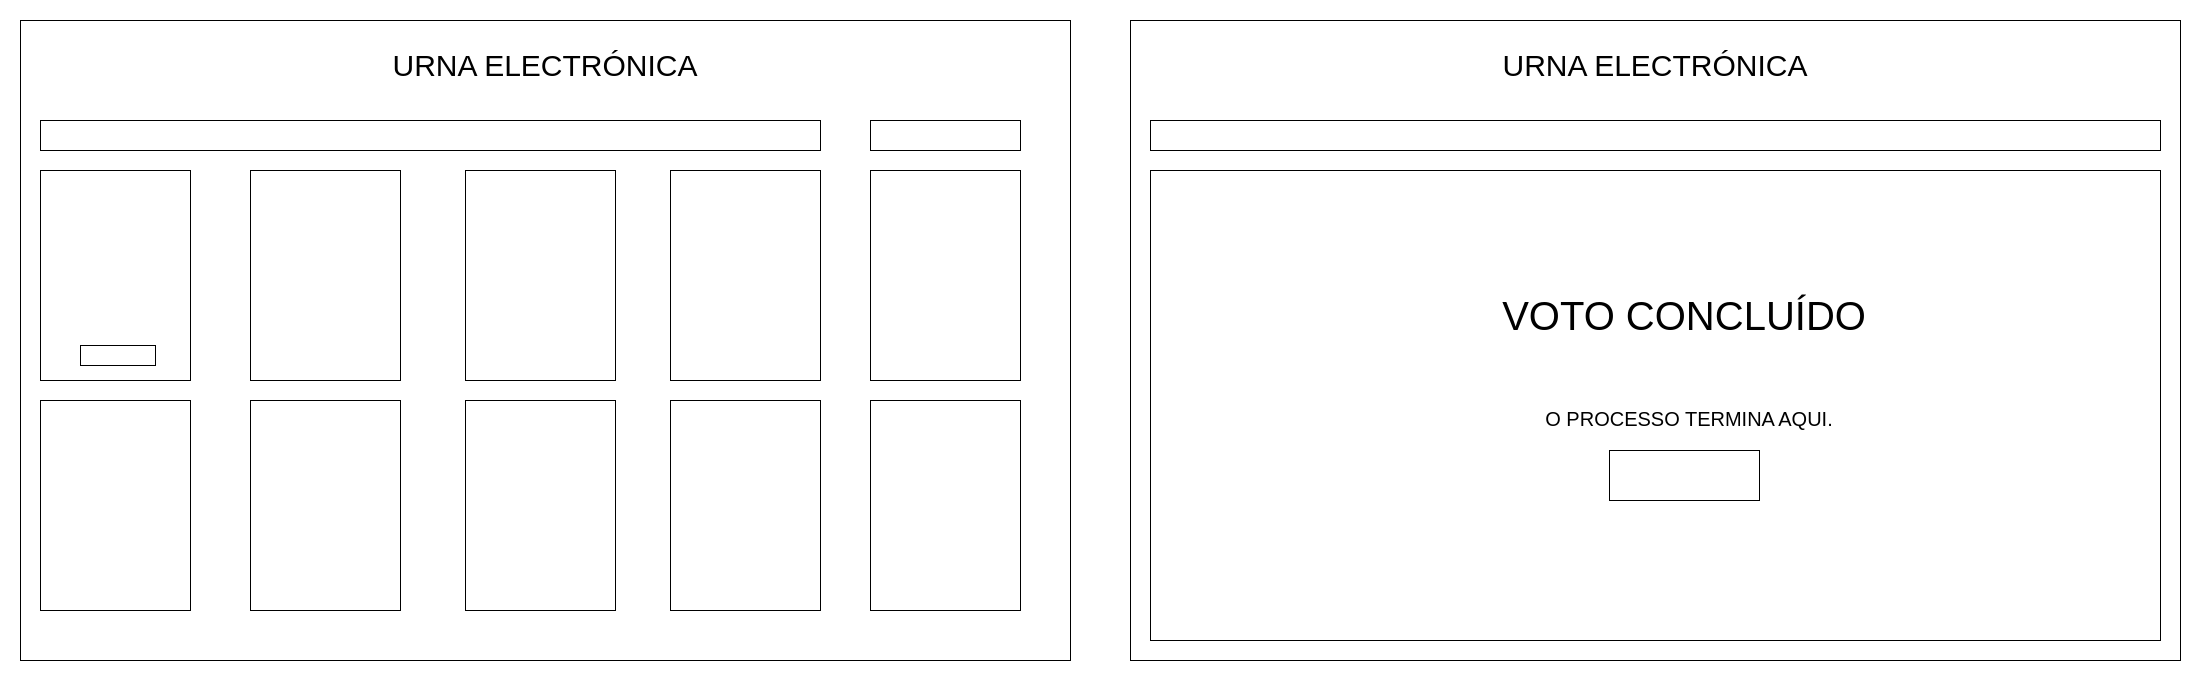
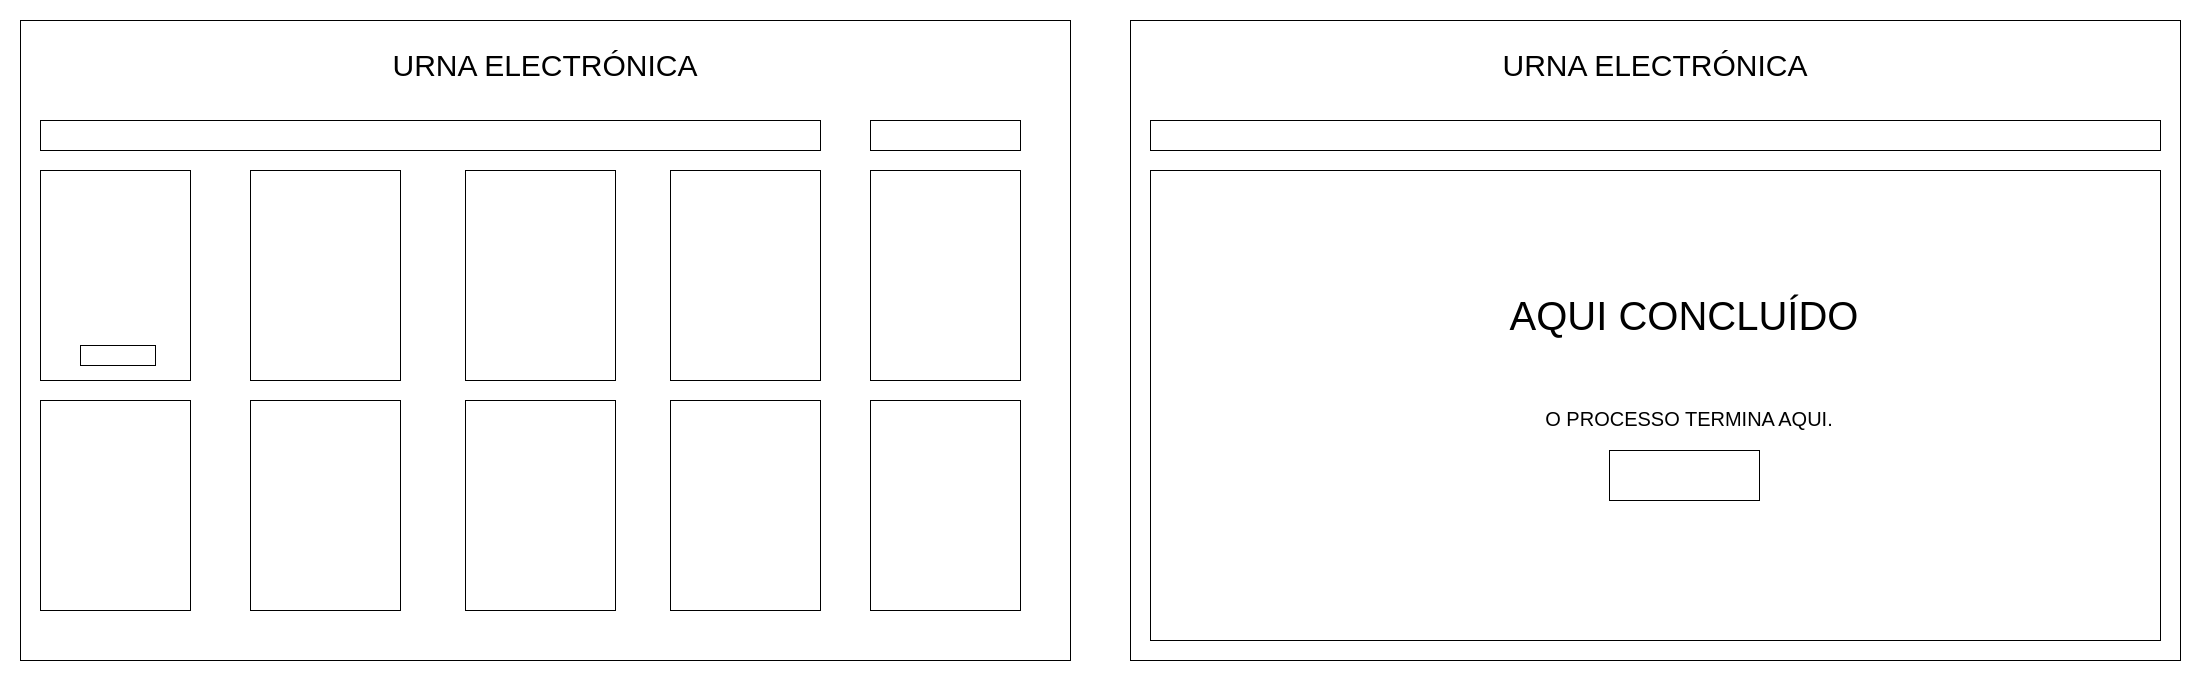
- <mxCell id="17" value="&lt;font style=&quot;font-size: 40px;&quot;&gt;VOTO CONCLUÍDO&lt;/font&gt;" style="text;html=1;strokeColor=none;fillColor=none;align=center;verticalAlign=middle;whiteSpace=wrap;rounded=0;fontSize=30;" vertex="1" parent="1"><mxGeometry x="1474" y="300" width="420" height="30" as="geometry" /></mxCell>
+ <mxCell id="17" value="&lt;font style=&quot;font-size: 40px;&quot;&gt;AQUI CONCLUÍDO&lt;/font&gt;" style="text;html=1;strokeColor=none;fillColor=none;align=center;verticalAlign=middle;whiteSpace=wrap;rounded=0;fontSize=30;" vertex="1" parent="1"><mxGeometry x="1474" y="300" width="420" height="30" as="geometry" /></mxCell>
